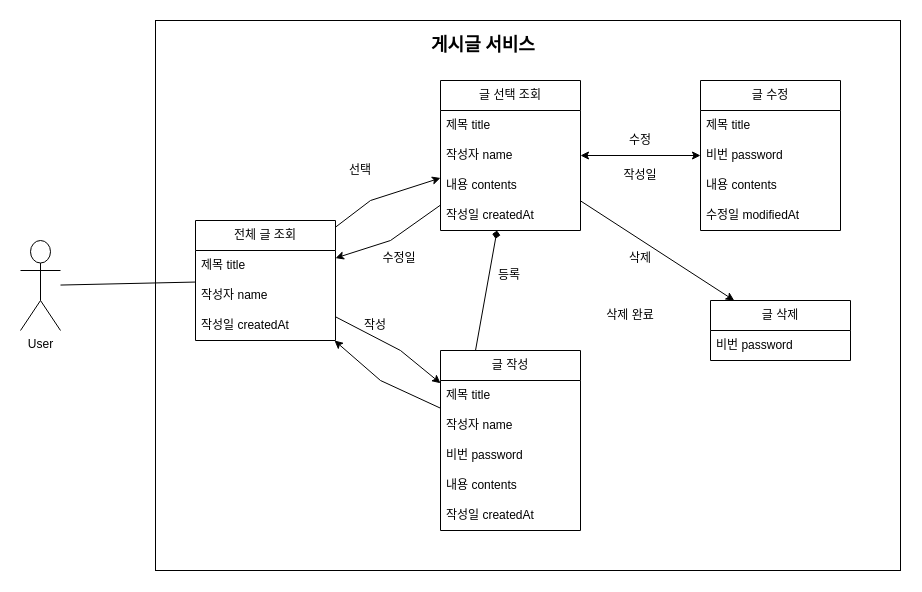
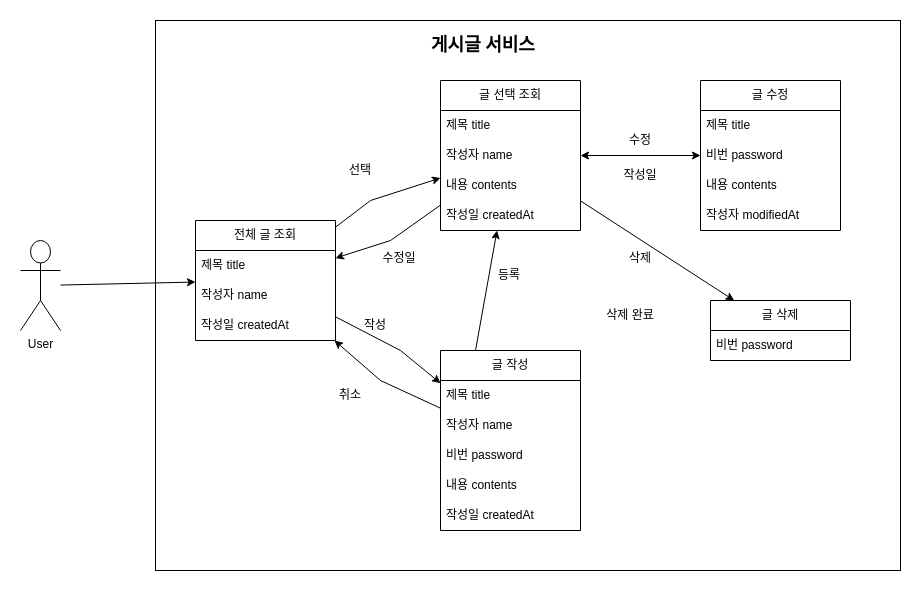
- <mxCell id="20" value="수정일 modifiedAt" style="text;strokeColor=none;fillColor=none;align=left;verticalAlign=middle;spacingLeft=4;spacingRight=4;overflow=hidden;points=[[0,0.5],[1,0.5]];portConstraint=eastwest;rotatable=0;whiteSpace=wrap;html=1;" vertex="1" parent="16"><mxGeometry y="120" width="140" height="30" as="geometry" /></mxCell>
+ <mxCell id="20" value="작성자 modifiedAt" style="text;strokeColor=none;fillColor=none;align=left;verticalAlign=middle;spacingLeft=4;spacingRight=4;overflow=hidden;points=[[0,0.5],[1,0.5]];portConstraint=eastwest;rotatable=0;whiteSpace=wrap;html=1;" vertex="1" parent="16"><mxGeometry y="120" width="140" height="30" as="geometry" /></mxCell>
- <mxCell id="29" value="" style="endArrow=diamond;html=1;rounded=0;exitX=0.25;exitY=0;exitDx=0;exitDy=0;" edge="1" parent="1" source="5" target="23"><mxGeometry width="50" height="50" relative="1" as="geometry"><mxPoint x="460" y="310" as="sourcePoint" /><mxPoint x="510" y="260" as="targetPoint" /></mxGeometry></mxCell>
+ <mxCell id="29" value="" style="endArrow=classic;html=1;rounded=0;exitX=0.25;exitY=0;exitDx=0;exitDy=0;" edge="1" parent="1" source="5" target="23"><mxGeometry width="50" height="50" relative="1" as="geometry"><mxPoint x="460" y="310" as="sourcePoint" /><mxPoint x="510" y="260" as="targetPoint" /></mxGeometry></mxCell>
- <mxCell id="11" value="" style="endArrow=none;html=1;rounded=0;" edge="1" parent="1" source="3" target="12"><mxGeometry width="50" height="50" relative="1" as="geometry"><mxPoint x="405" y="300" as="sourcePoint" /><mxPoint x="455" y="250" as="targetPoint" /></mxGeometry></mxCell>
+ <mxCell id="11" value="" style="endArrow=classic;html=1;rounded=0;" edge="1" parent="1" source="3" target="12"><mxGeometry width="50" height="50" relative="1" as="geometry"><mxPoint x="405" y="300" as="sourcePoint" /><mxPoint x="455" y="250" as="targetPoint" /></mxGeometry></mxCell>
+ <mxCell id="30" value="취소" style="text;html=1;strokeColor=none;fillColor=none;align=center;verticalAlign=middle;whiteSpace=wrap;rounded=0;" vertex="1" parent="1"><mxGeometry x="320" y="380" width="60" height="30" as="geometry" /></mxCell>
